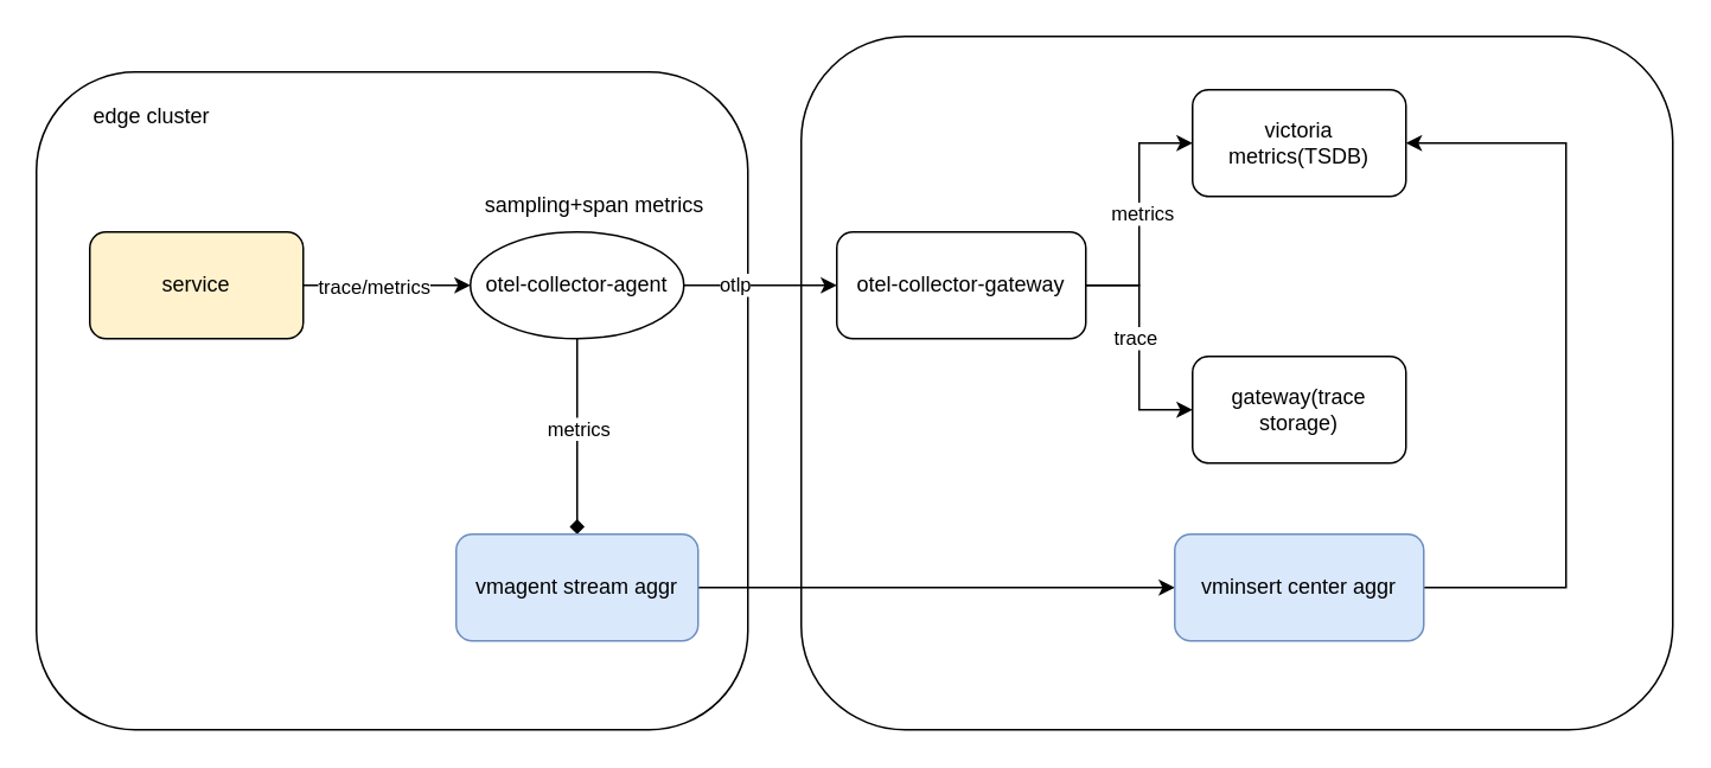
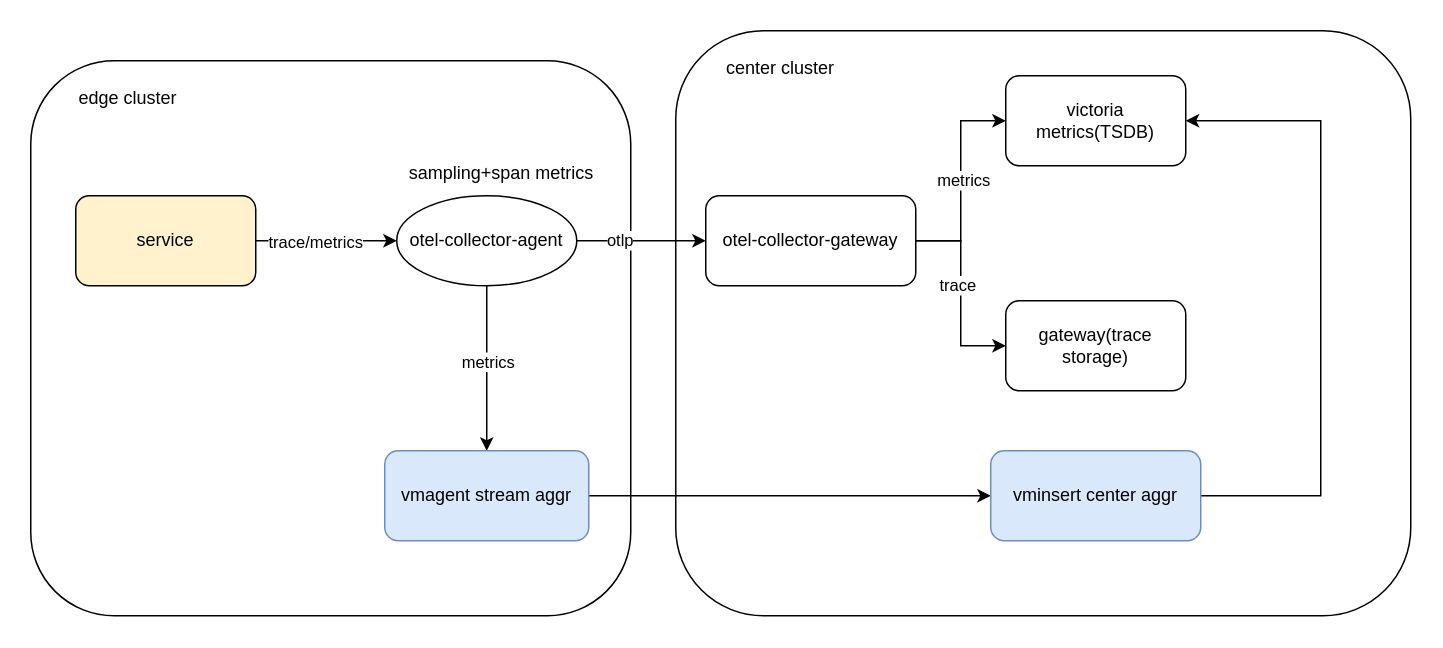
+ <mxCell id="21" value="center cluster" style="text;html=1;align=center;verticalAlign=middle;whiteSpace=wrap;rounded=0;" vertex="1" parent="1"><mxGeometry x="470" y="30" width="100" height="30" as="geometry" /></mxCell>
- <mxCell id="9" value="" style="edgeStyle=orthogonalEdgeStyle;rounded=0;orthogonalLoop=1;jettySize=auto;html=1;endArrow=diamond;" edge="1" parent="1" source="11" target="23"><mxGeometry relative="1" as="geometry" /></mxCell>
+ <mxCell id="9" value="" style="edgeStyle=orthogonalEdgeStyle;rounded=0;orthogonalLoop=1;jettySize=auto;html=1;" edge="1" parent="1" source="11" target="23"><mxGeometry relative="1" as="geometry" /></mxCell>
